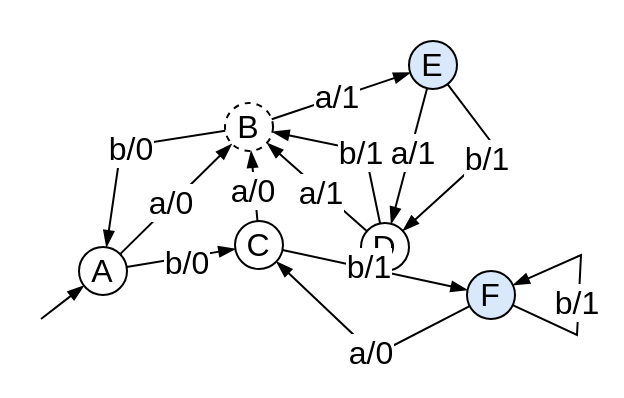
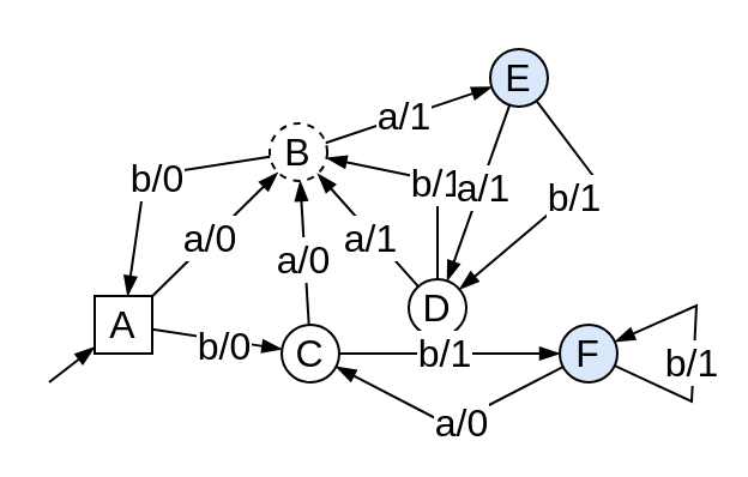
- <mxCell id="9" value="C" style="ellipse;whiteSpace=wrap;html=1;fontFamily=Helvetica;fontSize=16;" vertex="1" parent="1"><mxGeometry x="117" y="110" width="24" height="24" as="geometry" /></mxCell>
+ <mxCell id="9" value="C" style="ellipse;whiteSpace=wrap;html=1;fontFamily=Helvetica;fontSize=16;" vertex="1" parent="1"><mxGeometry x="117" y="135" width="24" height="24" as="geometry" /></mxCell>
- <mxCell id="8" value="D" style="ellipse;whiteSpace=wrap;html=1;fontFamily=Helvetica;fontSize=16;" vertex="1" parent="1"><mxGeometry x="180" y="111" width="24" height="24" as="geometry" /></mxCell>
+ <mxCell id="8" value="D" style="ellipse;whiteSpace=wrap;html=1;fontFamily=Helvetica;fontSize=16;" vertex="1" parent="1"><mxGeometry x="170" y="116" width="24" height="24" as="geometry" /></mxCell>
- <mxCell id="6" value="A" style="ellipse;whiteSpace=wrap;html=1;fontFamily=Helvetica;fontSize=16;" vertex="1" parent="1"><mxGeometry x="39" y="123" width="24" height="24" as="geometry" /></mxCell>
+ <mxCell id="6" value="A" style="whiteSpace=wrap;html=1;fontFamily=Helvetica;fontSize=16;rounded=0;" vertex="1" parent="1"><mxGeometry x="39" y="123" width="24" height="24" as="geometry" /></mxCell>
